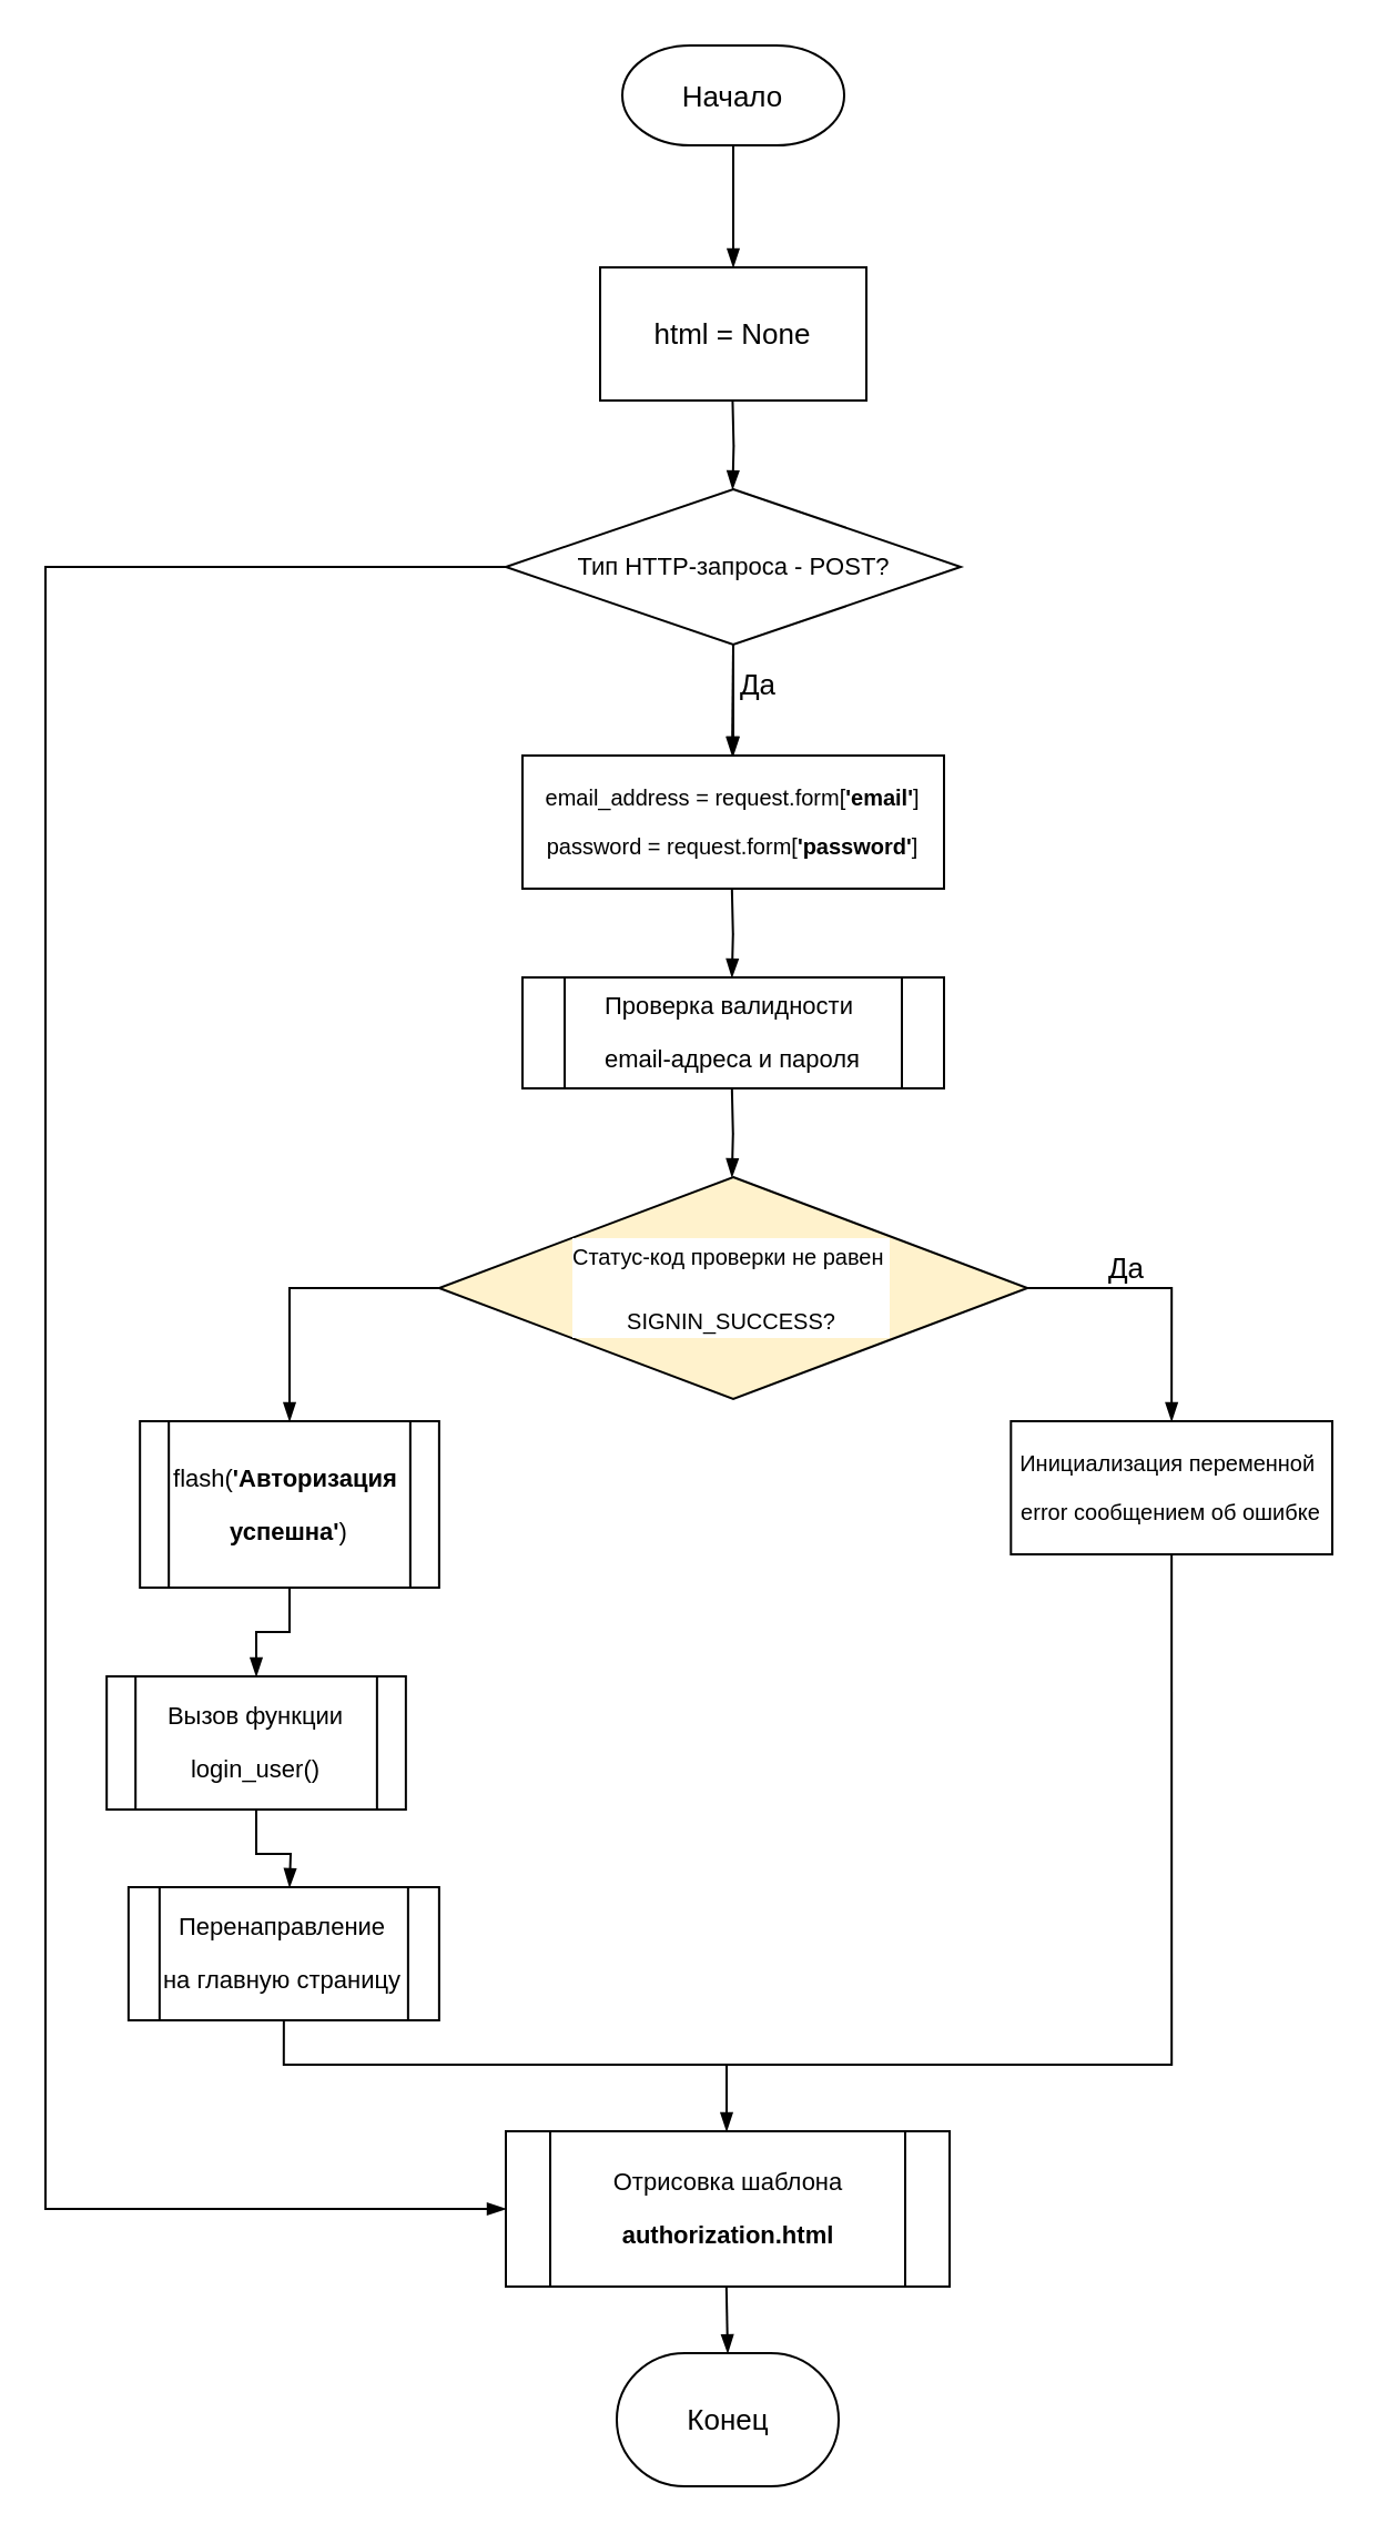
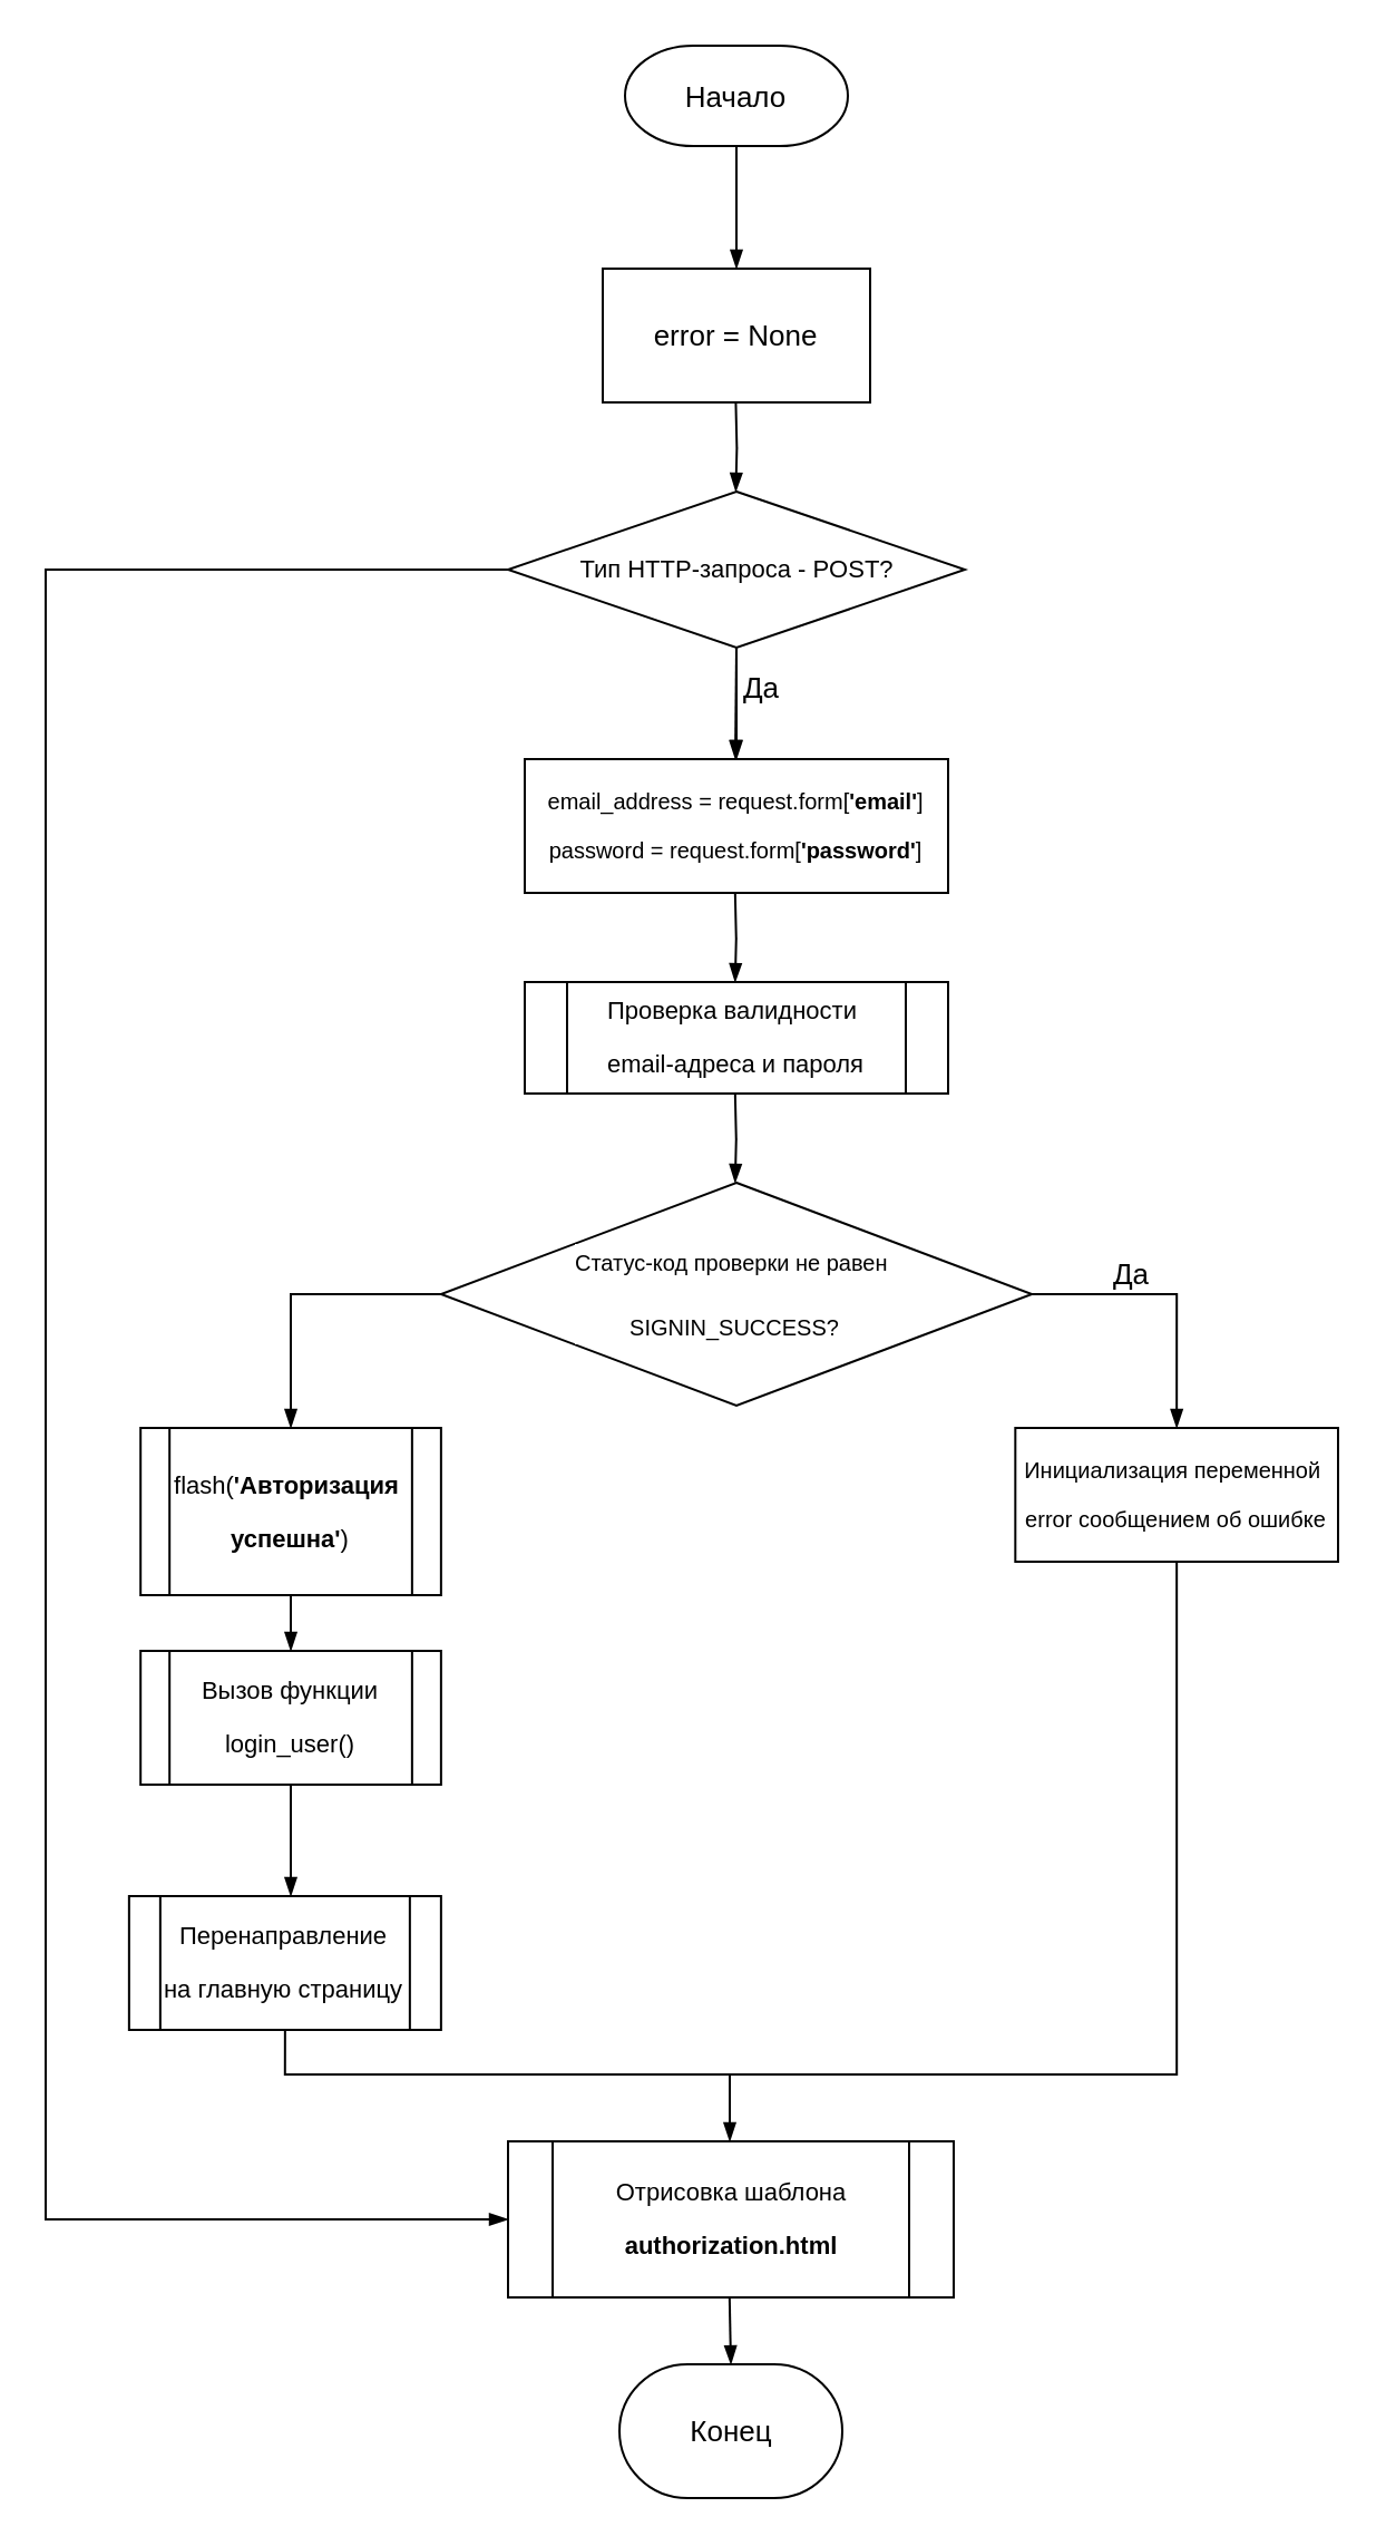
- <mxCell id="4" value="html = None" style="rounded=0;whiteSpace=wrap;html=1;fontFamily=Helvetica;fontSize=13;" vertex="1" parent="1"><mxGeometry x="270" y="120" width="120" height="60" as="geometry" /></mxCell>
+ <mxCell id="4" value="error = None" style="rounded=0;whiteSpace=wrap;html=1;fontFamily=Helvetica;fontSize=13;" vertex="1" parent="1"><mxGeometry x="270" y="120" width="120" height="60" as="geometry" /></mxCell>
- <mxCell id="16" value="&lt;pre style=&quot;background-color: rgb(255 , 255 , 255) ; font-size: 10px&quot;&gt;&lt;pre style=&quot;font-size: 10px&quot;&gt;&lt;pre style=&quot;font-size: 13px&quot;&gt;&lt;pre&gt;&lt;font face=&quot;Helvetica&quot; size=&quot;1&quot;&gt;Статус-код проверки не равен &lt;/font&gt;&lt;font size=&quot;1&quot;&gt;&lt;br&gt;&lt;/font&gt;&lt;/pre&gt;&lt;pre&gt;&lt;font face=&quot;Helvetica&quot; style=&quot;font-size: 10px&quot;&gt;SIGNIN_SUCCESS?&lt;/font&gt;&lt;/pre&gt;&lt;/pre&gt;&lt;/pre&gt;&lt;/pre&gt;" style="rhombus;whiteSpace=wrap;html=1;fontFamily=Helvetica;fontSize=13;strokeWidth=1;fillColor=#fff2cc;" vertex="1" parent="1"><mxGeometry x="197.43" y="530" width="265.15" height="100" as="geometry" /></mxCell>
+ <mxCell id="16" value="&lt;pre style=&quot;background-color: rgb(255 , 255 , 255) ; font-size: 10px&quot;&gt;&lt;pre style=&quot;font-size: 10px&quot;&gt;&lt;pre style=&quot;font-size: 13px&quot;&gt;&lt;pre&gt;&lt;font face=&quot;Helvetica&quot; size=&quot;1&quot;&gt;Статус-код проверки не равен &lt;/font&gt;&lt;font size=&quot;1&quot;&gt;&lt;br&gt;&lt;/font&gt;&lt;/pre&gt;&lt;pre&gt;&lt;font face=&quot;Helvetica&quot; style=&quot;font-size: 10px&quot;&gt;SIGNIN_SUCCESS?&lt;/font&gt;&lt;/pre&gt;&lt;/pre&gt;&lt;/pre&gt;&lt;/pre&gt;" style="rhombus;whiteSpace=wrap;html=1;fontFamily=Helvetica;fontSize=13;strokeWidth=1;" vertex="1" parent="1"><mxGeometry x="197.43" y="530" width="265.15" height="100" as="geometry" /></mxCell>
- <mxCell id="22" value="&lt;pre style=&quot;background-color: rgb(255 , 255 , 255) ; font-size: 11px&quot;&gt;&lt;pre&gt;&lt;font face=&quot;Helvetica&quot;&gt;Вызов функции&lt;/font&gt;&lt;/pre&gt;&lt;pre&gt;&lt;font face=&quot;Helvetica&quot;&gt;login_user()&lt;/font&gt;&lt;/pre&gt;&lt;/pre&gt;" style="shape=process;whiteSpace=wrap;html=1;backgroundOutline=1;fontFamily=Helvetica;fontSize=13;fontColor=#000000;strokeWidth=1;" vertex="1" parent="1"><mxGeometry x="47.59" y="755" width="134.84" height="60" as="geometry" /></mxCell>
+ <mxCell id="22" value="&lt;pre style=&quot;background-color: rgb(255 , 255 , 255) ; font-size: 11px&quot;&gt;&lt;pre&gt;&lt;font face=&quot;Helvetica&quot;&gt;Вызов функции&lt;/font&gt;&lt;/pre&gt;&lt;pre&gt;&lt;font face=&quot;Helvetica&quot;&gt;login_user()&lt;/font&gt;&lt;/pre&gt;&lt;/pre&gt;" style="shape=process;whiteSpace=wrap;html=1;backgroundOutline=1;fontFamily=Helvetica;fontSize=13;fontColor=#000000;strokeWidth=1;" vertex="1" parent="1"><mxGeometry x="62.59" y="740" width="134.84" height="60" as="geometry" /></mxCell>
